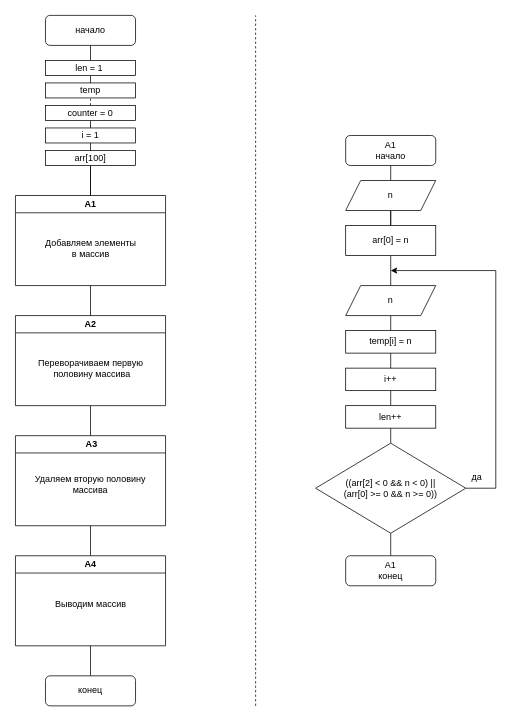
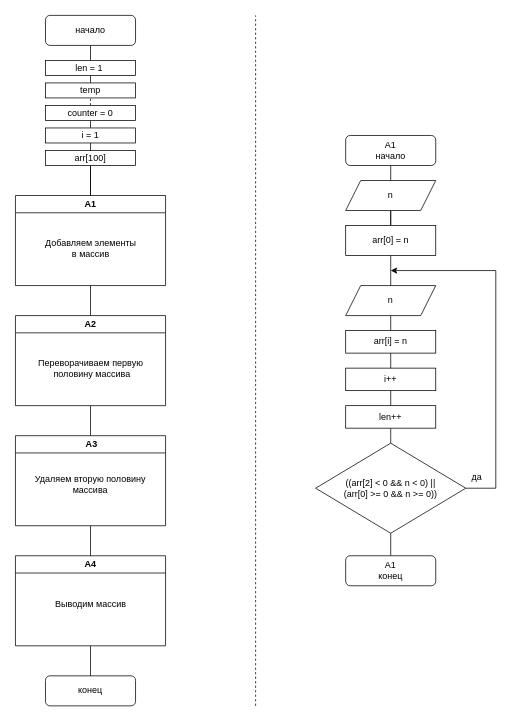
- <mxCell id="42" value="&lt;div style=&quot;text-align: justify;&quot;&gt;temp[i] = n&lt;/div&gt;" style="rounded=0;whiteSpace=wrap;html=1;" parent="1" vertex="1"><mxGeometry x="460" y="440" width="120" height="30" as="geometry" /></mxCell>
+ <mxCell id="42" value="&lt;div style=&quot;text-align: justify;&quot;&gt;arr[i] = n&lt;/div&gt;" style="rounded=0;whiteSpace=wrap;html=1;" parent="1" vertex="1"><mxGeometry x="460" y="440" width="120" height="30" as="geometry" /></mxCell>
